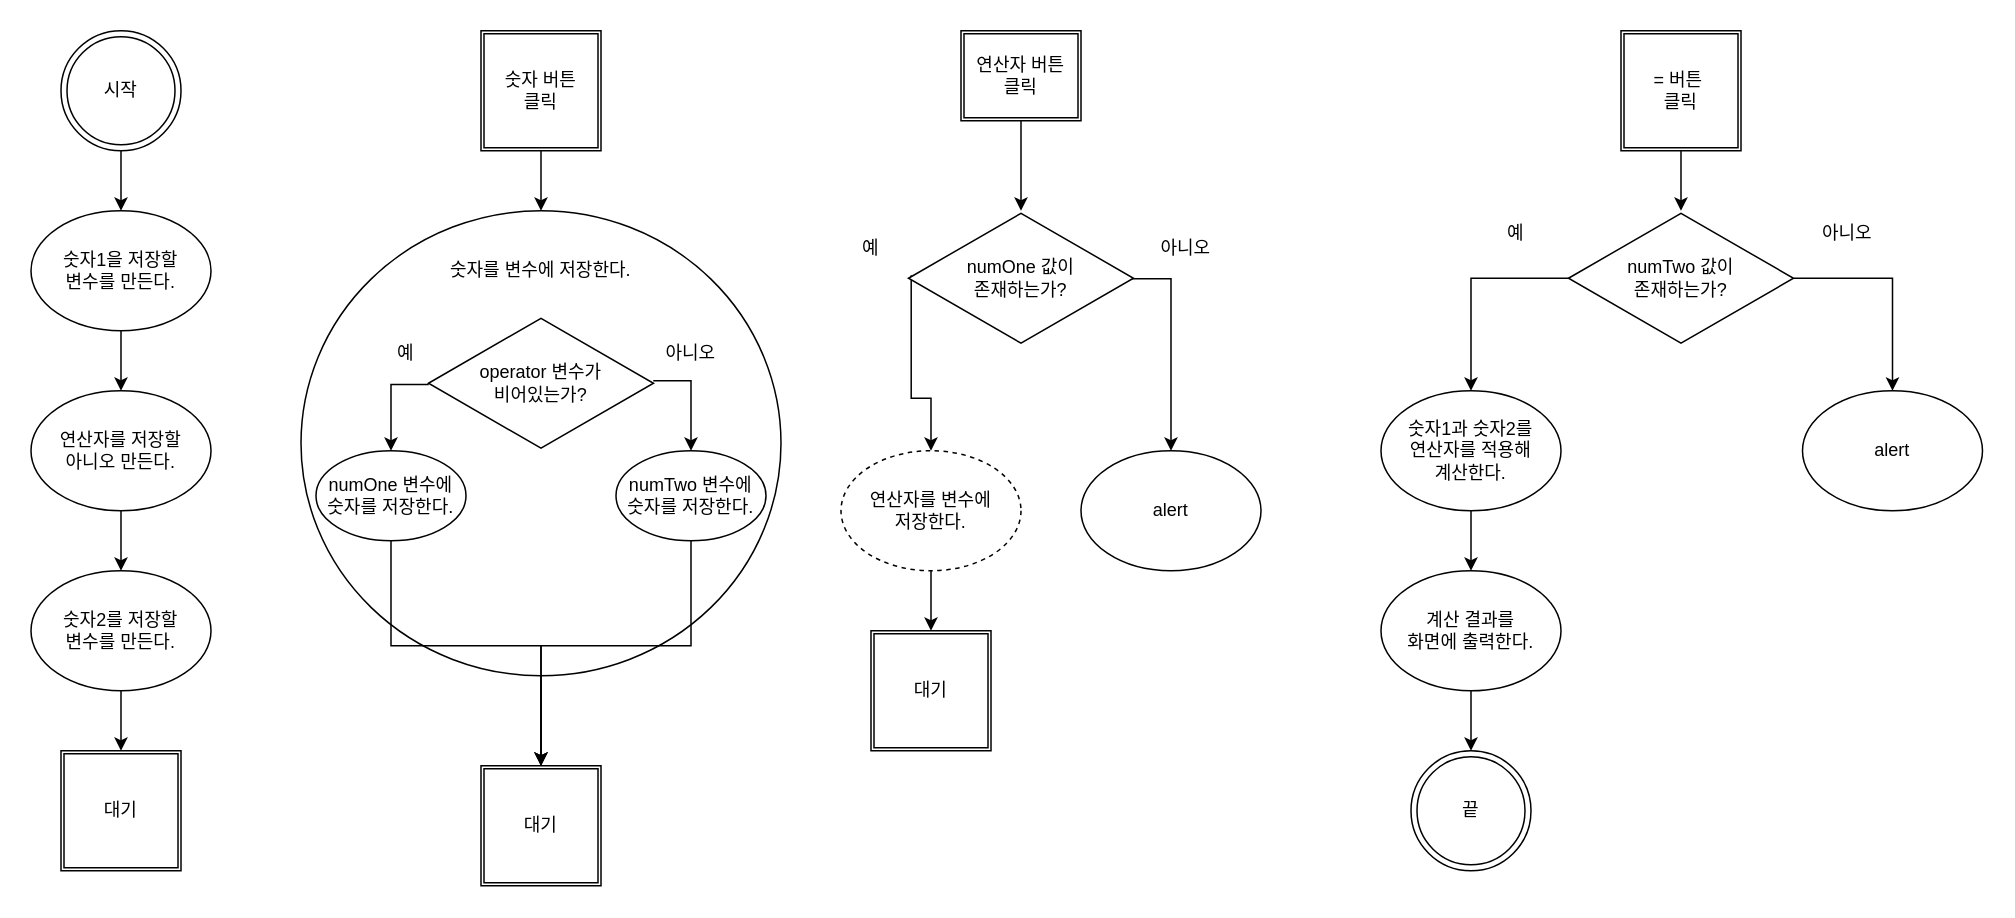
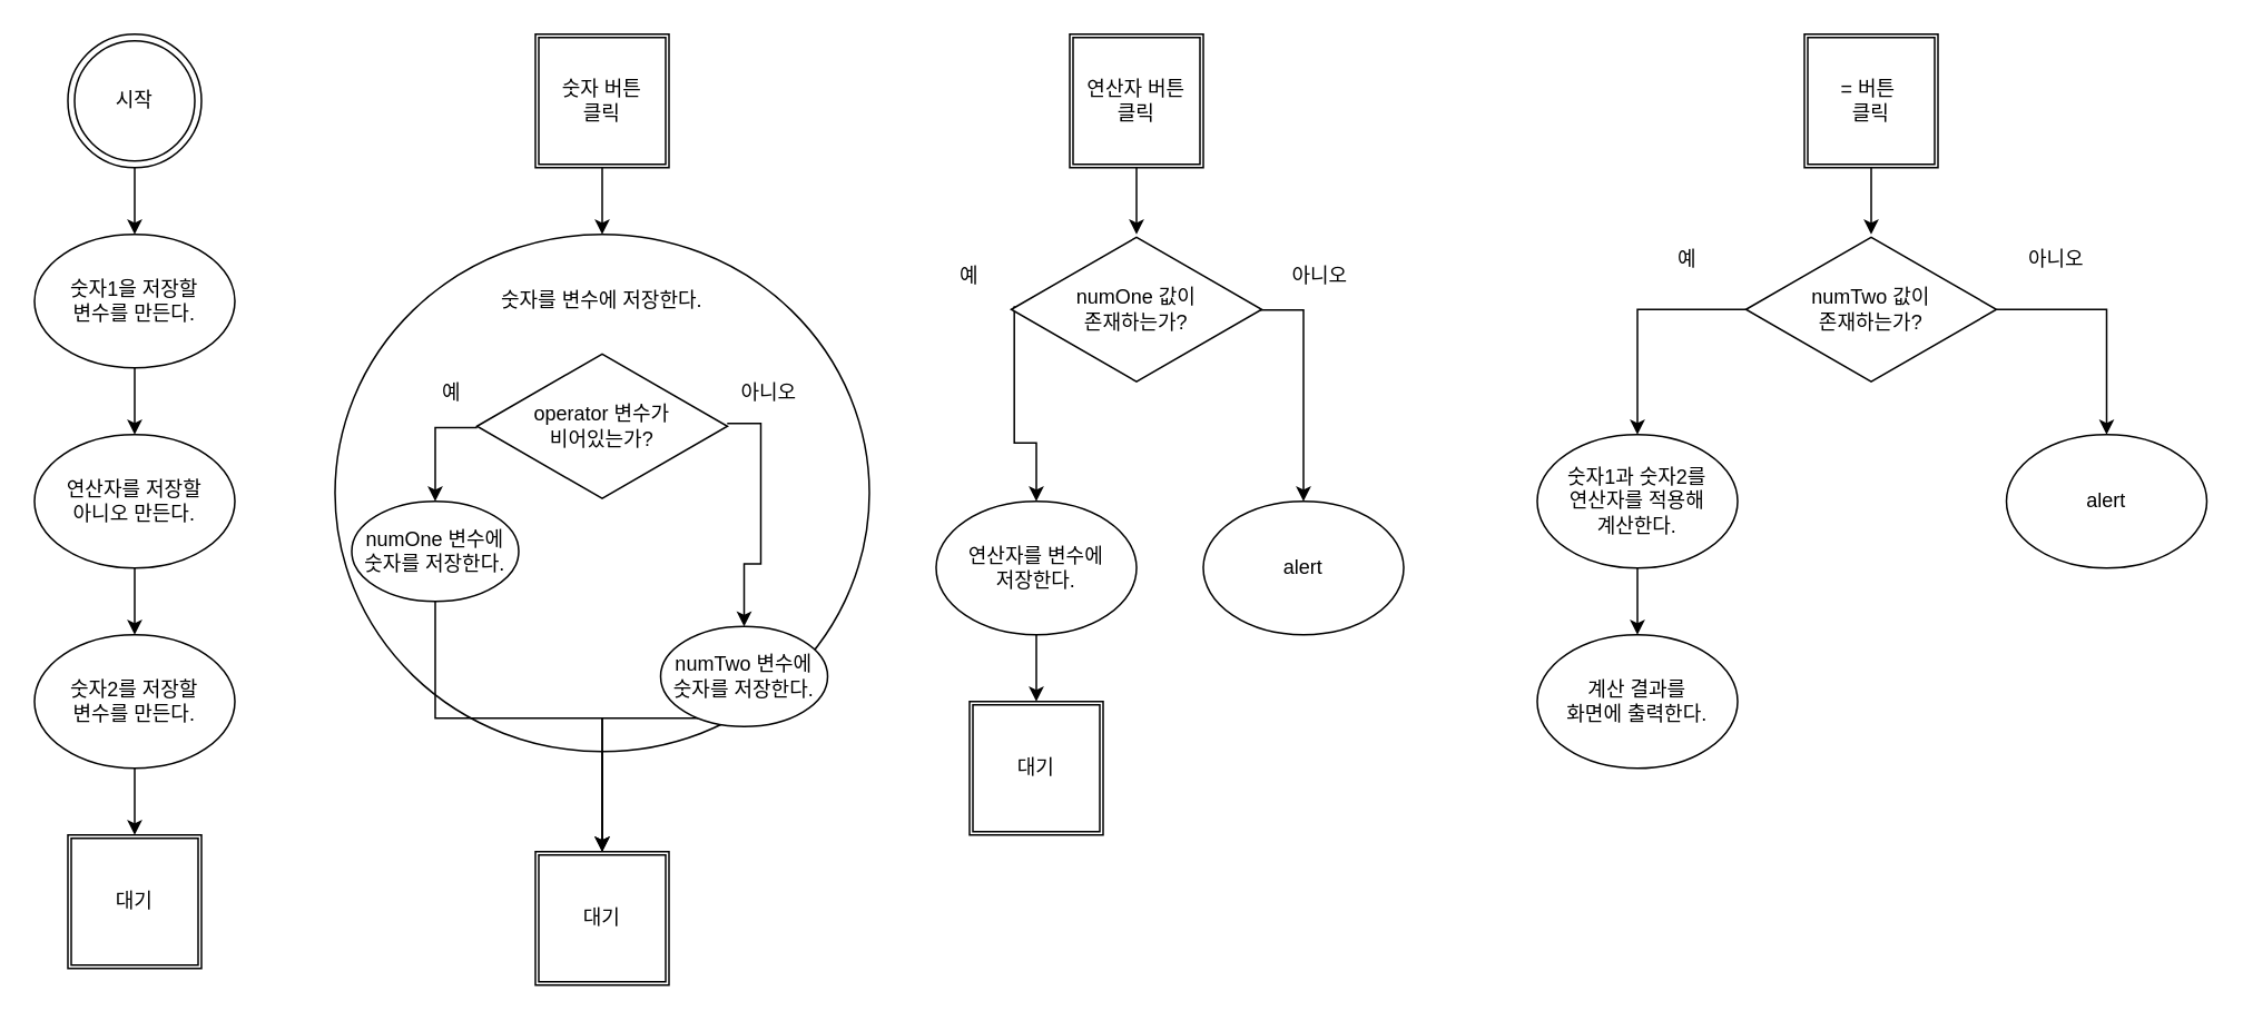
- <mxCell id="18" value="연산자 버튼&lt;br&gt;클릭" style="shape=ext;double=1;whiteSpace=wrap;html=1;aspect=fixed;" vertex="1" parent="1"><mxGeometry x="640" y="20" width="80" height="60" as="geometry" /></mxCell>
+ <mxCell id="18" value="연산자 버튼&lt;br&gt;클릭" style="shape=ext;double=1;whiteSpace=wrap;html=1;aspect=fixed;" vertex="1" parent="1"><mxGeometry x="640" y="20" width="80" height="80" as="geometry" /></mxCell>
- <mxCell id="34" value="numTwo 변수에&lt;br&gt;숫자를 저장한다." style="ellipse;whiteSpace=wrap;html=1;" vertex="1" parent="1"><mxGeometry x="410" y="300" width="100" height="60" as="geometry" /></mxCell>
+ <mxCell id="34" value="numTwo 변수에&lt;br&gt;숫자를 저장한다." style="ellipse;whiteSpace=wrap;html=1;" vertex="1" parent="1"><mxGeometry x="395" y="375" width="100" height="60" as="geometry" /></mxCell>
- <mxCell id="20" value="연산자를 변수에&lt;br&gt;저장한다." style="ellipse;whiteSpace=wrap;html=1;dashed=1;" vertex="1" parent="1"><mxGeometry x="560" y="300" width="120" height="80" as="geometry" /></mxCell>
+ <mxCell id="20" value="연산자를 변수에&lt;br&gt;저장한다." style="ellipse;whiteSpace=wrap;html=1;" vertex="1" parent="1"><mxGeometry x="560" y="300" width="120" height="80" as="geometry" /></mxCell>
- <mxCell id="26" value="" style="edgeStyle=orthogonalEdgeStyle;rounded=0;orthogonalLoop=1;jettySize=auto;html=1;" edge="1" parent="1" source="27" target="4"><mxGeometry relative="1" as="geometry" /></mxCell>
- <mxCell id="4" value="끝" style="ellipse;shape=doubleEllipse;whiteSpace=wrap;html=1;aspect=fixed;" vertex="1" parent="1"><mxGeometry x="940" y="500" width="80" height="80" as="geometry" /></mxCell>
